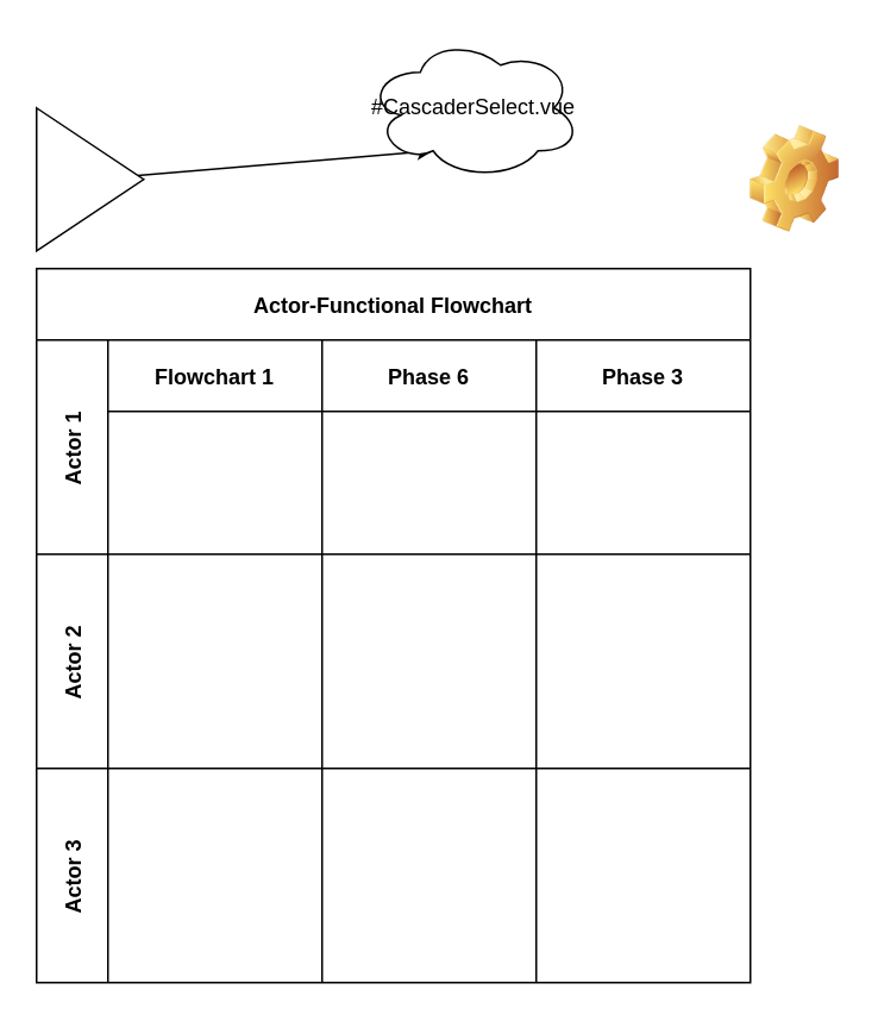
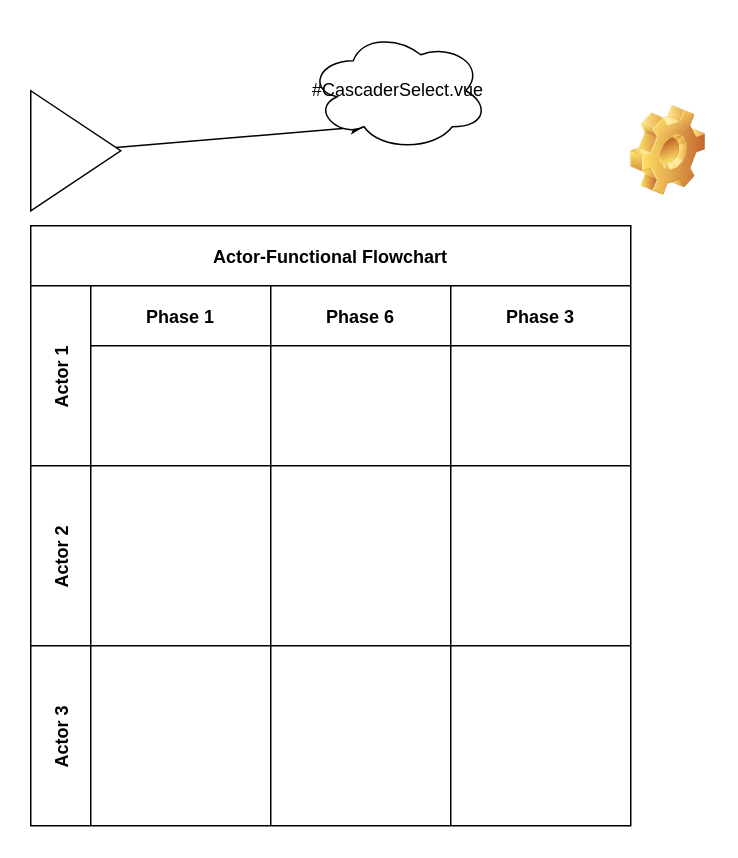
- <mxCell id="7" value="Flowchart 1" style="swimlane;swimlaneHead=0;swimlaneBody=0;fontStyle=0;connectable=0;fillColor=none;startSize=40;collapsible=0;recursiveResize=0;expand=0;fontStyle=1;" vertex="1" parent="6"><mxGeometry x="40" width="120" height="120" as="geometry"><mxRectangle width="120" height="120" as="alternateBounds" /></mxGeometry></mxCell>
+ <mxCell id="7" value="Phase 1" style="swimlane;swimlaneHead=0;swimlaneBody=0;fontStyle=0;connectable=0;fillColor=none;startSize=40;collapsible=0;recursiveResize=0;expand=0;fontStyle=1;" vertex="1" parent="6"><mxGeometry x="40" width="120" height="120" as="geometry"><mxRectangle width="120" height="120" as="alternateBounds" /></mxGeometry></mxCell>
